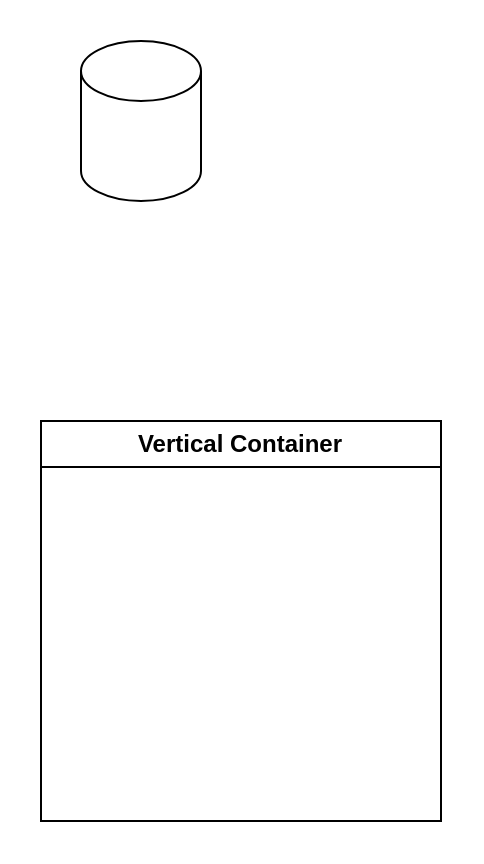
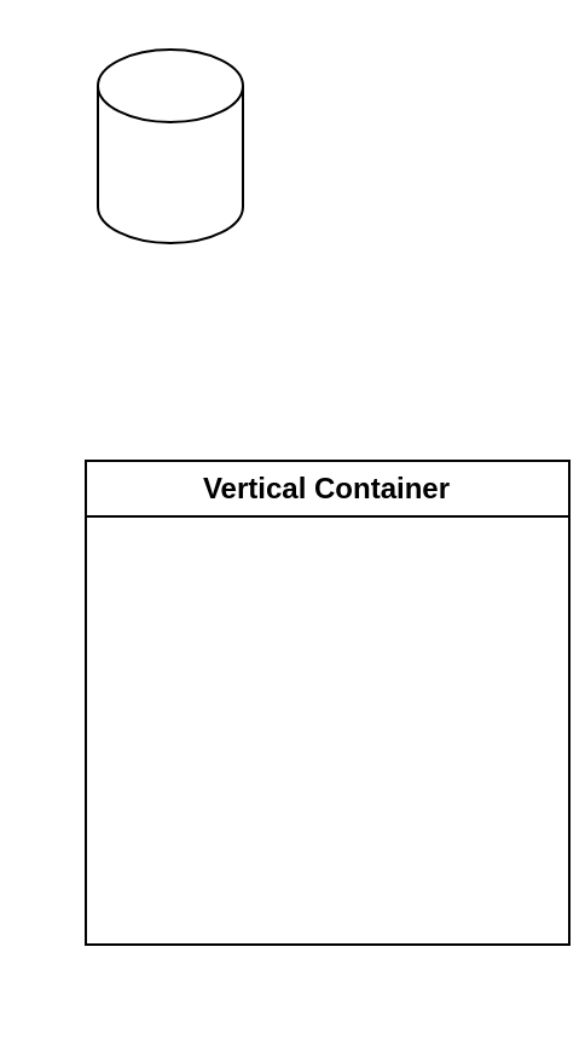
- <mxCell id="2" value="Vertical Container" style="swimlane;whiteSpace=wrap;html=1;" parent="1" vertex="1"><mxGeometry x="20" y="210" width="200" height="200" as="geometry" /></mxCell>
+ <mxCell id="2" value="Vertical Container" style="swimlane;whiteSpace=wrap;html=1;" parent="1" vertex="1"><mxGeometry x="35" y="190" width="200" height="200" as="geometry" /></mxCell>
